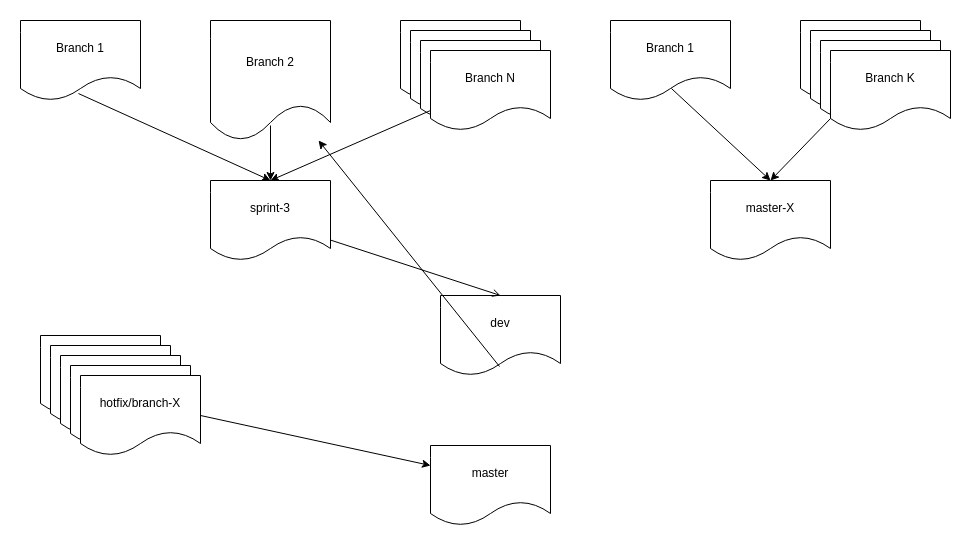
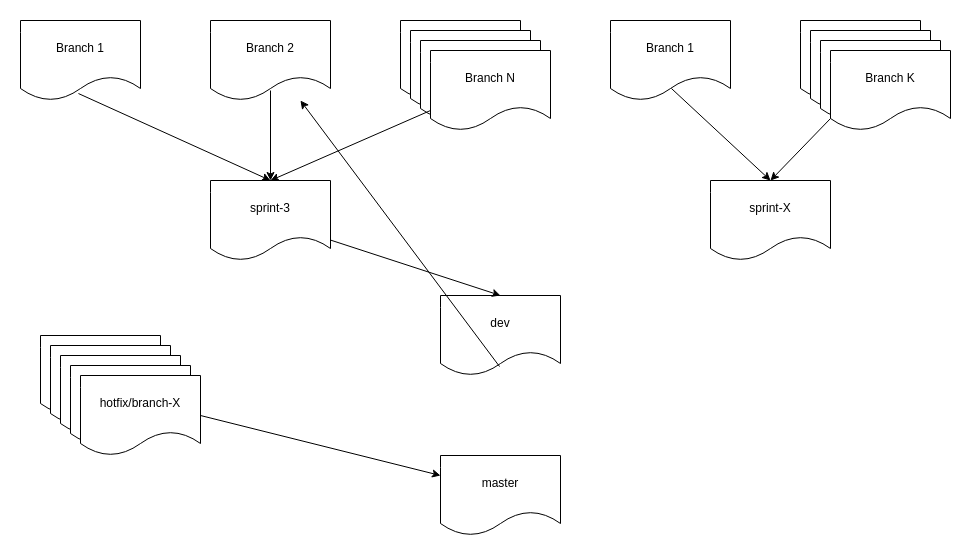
- <mxCell id="3" value="Branch 2" style="shape=document;whiteSpace=wrap;html=1;boundedLbl=1;" vertex="1" parent="1"><mxGeometry x="210" y="20" width="120" height="120" as="geometry" /></mxCell>
+ <mxCell id="3" value="Branch 2" style="shape=document;whiteSpace=wrap;html=1;boundedLbl=1;" vertex="1" parent="1"><mxGeometry x="210" y="20" width="120" height="80" as="geometry" /></mxCell>
- <mxCell id="8" value="master-X" style="shape=document;whiteSpace=wrap;html=1;boundedLbl=1;" vertex="1" parent="1"><mxGeometry x="710" y="180" width="120" height="80" as="geometry" /></mxCell>
+ <mxCell id="8" value="sprint-X" style="shape=document;whiteSpace=wrap;html=1;boundedLbl=1;" vertex="1" parent="1"><mxGeometry x="710" y="180" width="120" height="80" as="geometry" /></mxCell>
- <mxCell id="27" value="" style="endArrow=open;html=1;rounded=0;entryX=0.5;entryY=0;entryDx=0;entryDy=0;" edge="1" parent="1" source="7" target="9"><mxGeometry width="50" height="50" relative="1" as="geometry"><mxPoint x="550" y="310" as="sourcePoint" /><mxPoint x="600" y="260" as="targetPoint" /></mxGeometry></mxCell>
+ <mxCell id="27" value="" style="endArrow=classic;html=1;rounded=0;entryX=0.5;entryY=0;entryDx=0;entryDy=0;" edge="1" parent="1" source="7" target="9"><mxGeometry width="50" height="50" relative="1" as="geometry"><mxPoint x="550" y="310" as="sourcePoint" /><mxPoint x="600" y="260" as="targetPoint" /></mxGeometry></mxCell>
- <mxCell id="10" value="master" style="shape=document;whiteSpace=wrap;html=1;boundedLbl=1;" vertex="1" parent="1"><mxGeometry x="430" y="445" width="120" height="80" as="geometry" /></mxCell>
+ <mxCell id="10" value="master" style="shape=document;whiteSpace=wrap;html=1;boundedLbl=1;" vertex="1" parent="1"><mxGeometry x="440" y="455" width="120" height="80" as="geometry" /></mxCell>
